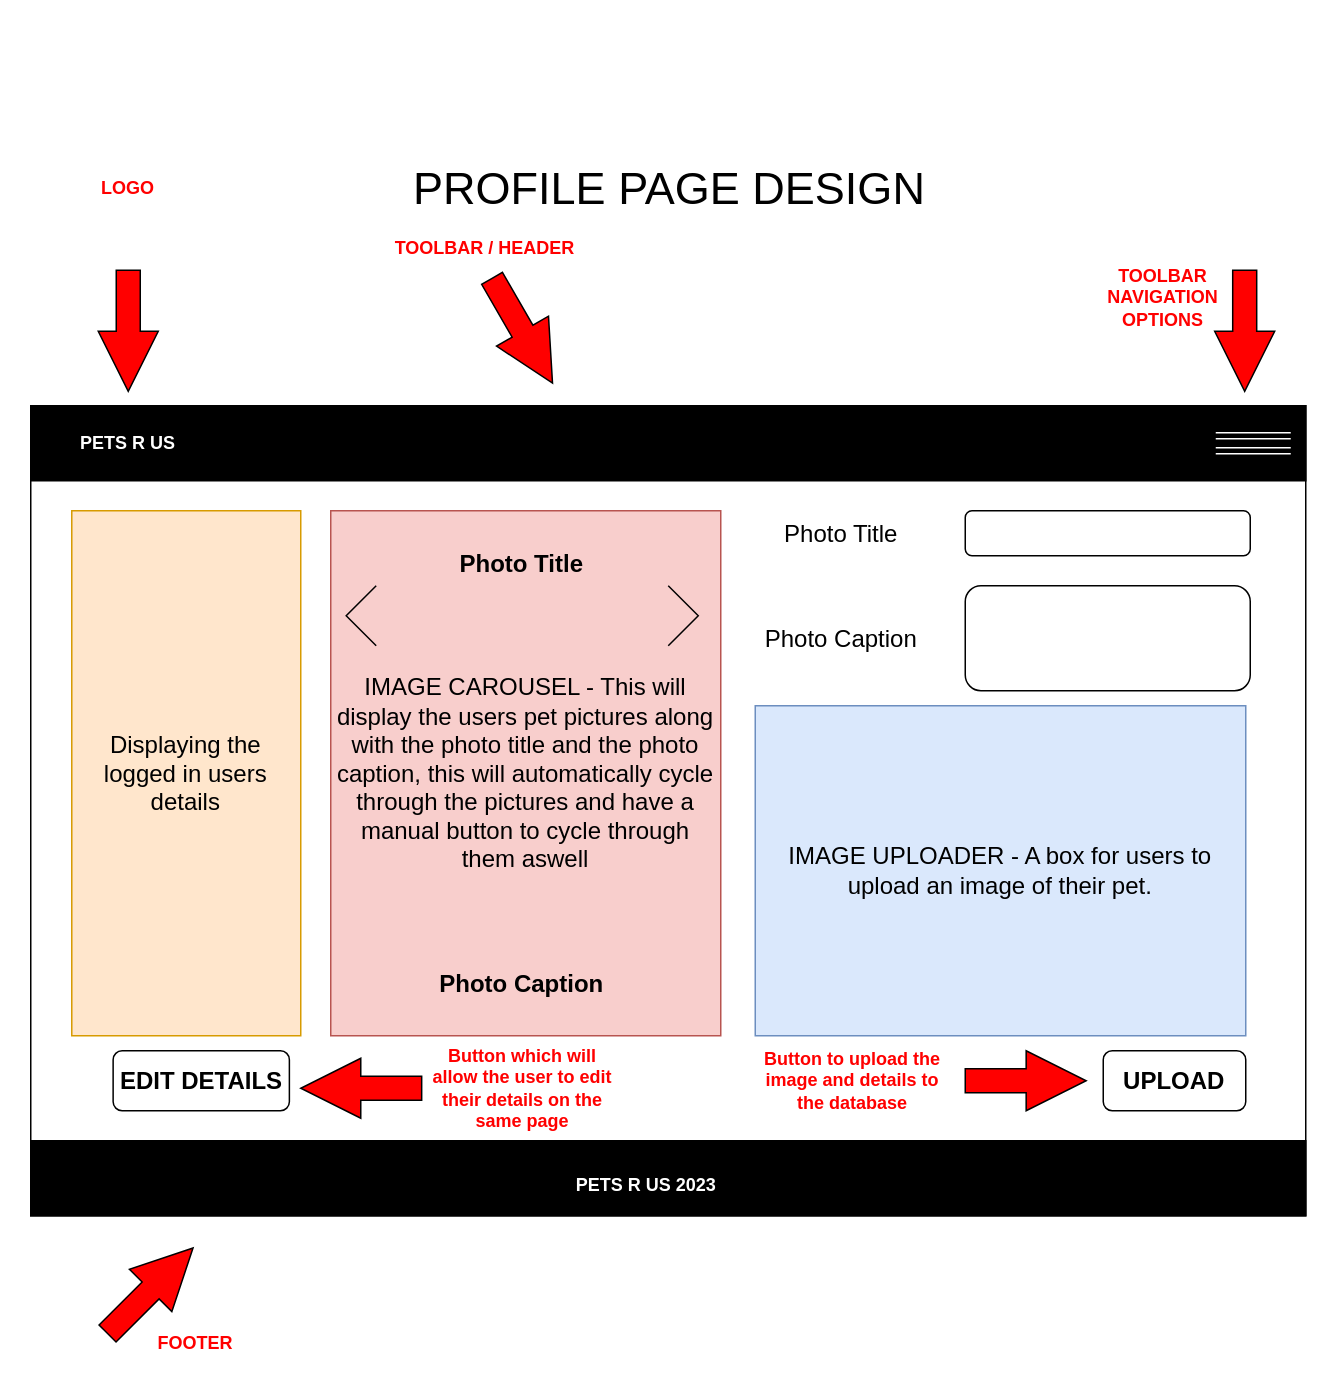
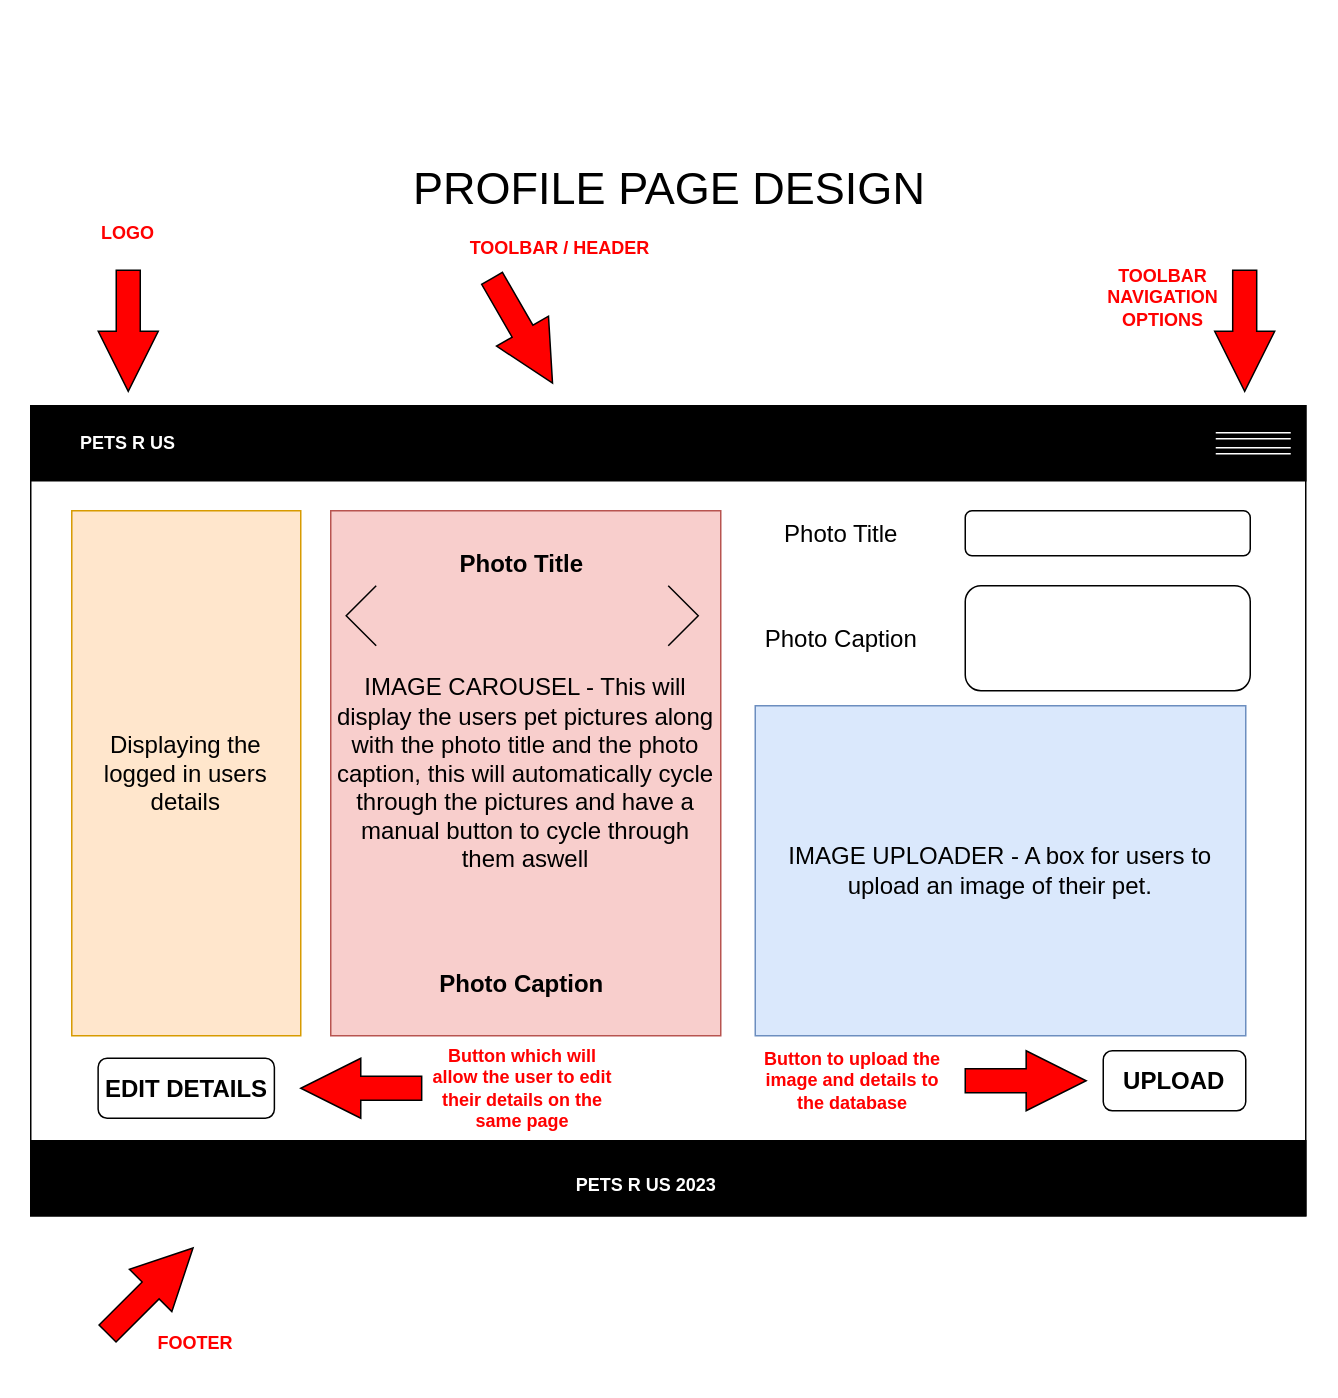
- <mxCell id="14" value="&lt;font color=&quot;#ff0000&quot;&gt;&lt;b&gt;LOGO&lt;/b&gt;&lt;/font&gt;" style="text;html=1;strokeColor=none;fillColor=none;align=center;verticalAlign=middle;whiteSpace=wrap;rounded=0;fontColor=#FFFFFF;" parent="1" vertex="1"><mxGeometry x="20" y="110" width="130" height="30" as="geometry" /></mxCell>
+ <mxCell id="14" value="&lt;font color=&quot;#ff0000&quot;&gt;&lt;b&gt;LOGO&lt;/b&gt;&lt;/font&gt;" style="text;html=1;strokeColor=none;fillColor=none;align=center;verticalAlign=middle;whiteSpace=wrap;rounded=0;fontColor=#FFFFFF;" parent="1" vertex="1"><mxGeometry y="140" width="130" height="30" as="geometry" x="20" /></mxCell>
- <mxCell id="12" value="&lt;font color=&quot;#ff0000&quot;&gt;&lt;b&gt;TOOLBAR / HEADER&lt;/b&gt;&lt;/font&gt;" style="text;html=1;strokeColor=none;fillColor=none;align=center;verticalAlign=middle;whiteSpace=wrap;rounded=0;fontColor=#FFFFFF;" parent="1" vertex="1"><mxGeometry x="258" y="150" width="130" height="30" as="geometry" /></mxCell>
+ <mxCell id="12" value="&lt;font color=&quot;#ff0000&quot;&gt;&lt;b&gt;TOOLBAR / HEADER&lt;/b&gt;&lt;/font&gt;" style="text;html=1;strokeColor=none;fillColor=none;align=center;verticalAlign=middle;whiteSpace=wrap;rounded=0;fontColor=#FFFFFF;" parent="1" vertex="1"><mxGeometry x="308" y="150" width="130" height="30" as="geometry" /></mxCell>
- <mxCell id="28" value="&lt;b&gt;EDIT DETAILS&lt;/b&gt;" style="rounded=1;whiteSpace=wrap;html=1;fontSize=16;" vertex="1" parent="1"><mxGeometry x="74.92" y="700" width="117.5" height="40" as="geometry" /></mxCell>
+ <mxCell id="28" value="&lt;b&gt;EDIT DETAILS&lt;/b&gt;" style="rounded=1;whiteSpace=wrap;html=1;fontSize=16;" vertex="1" parent="1"><mxGeometry x="64.92" y="705" width="117.5" height="40" as="geometry" /></mxCell>
